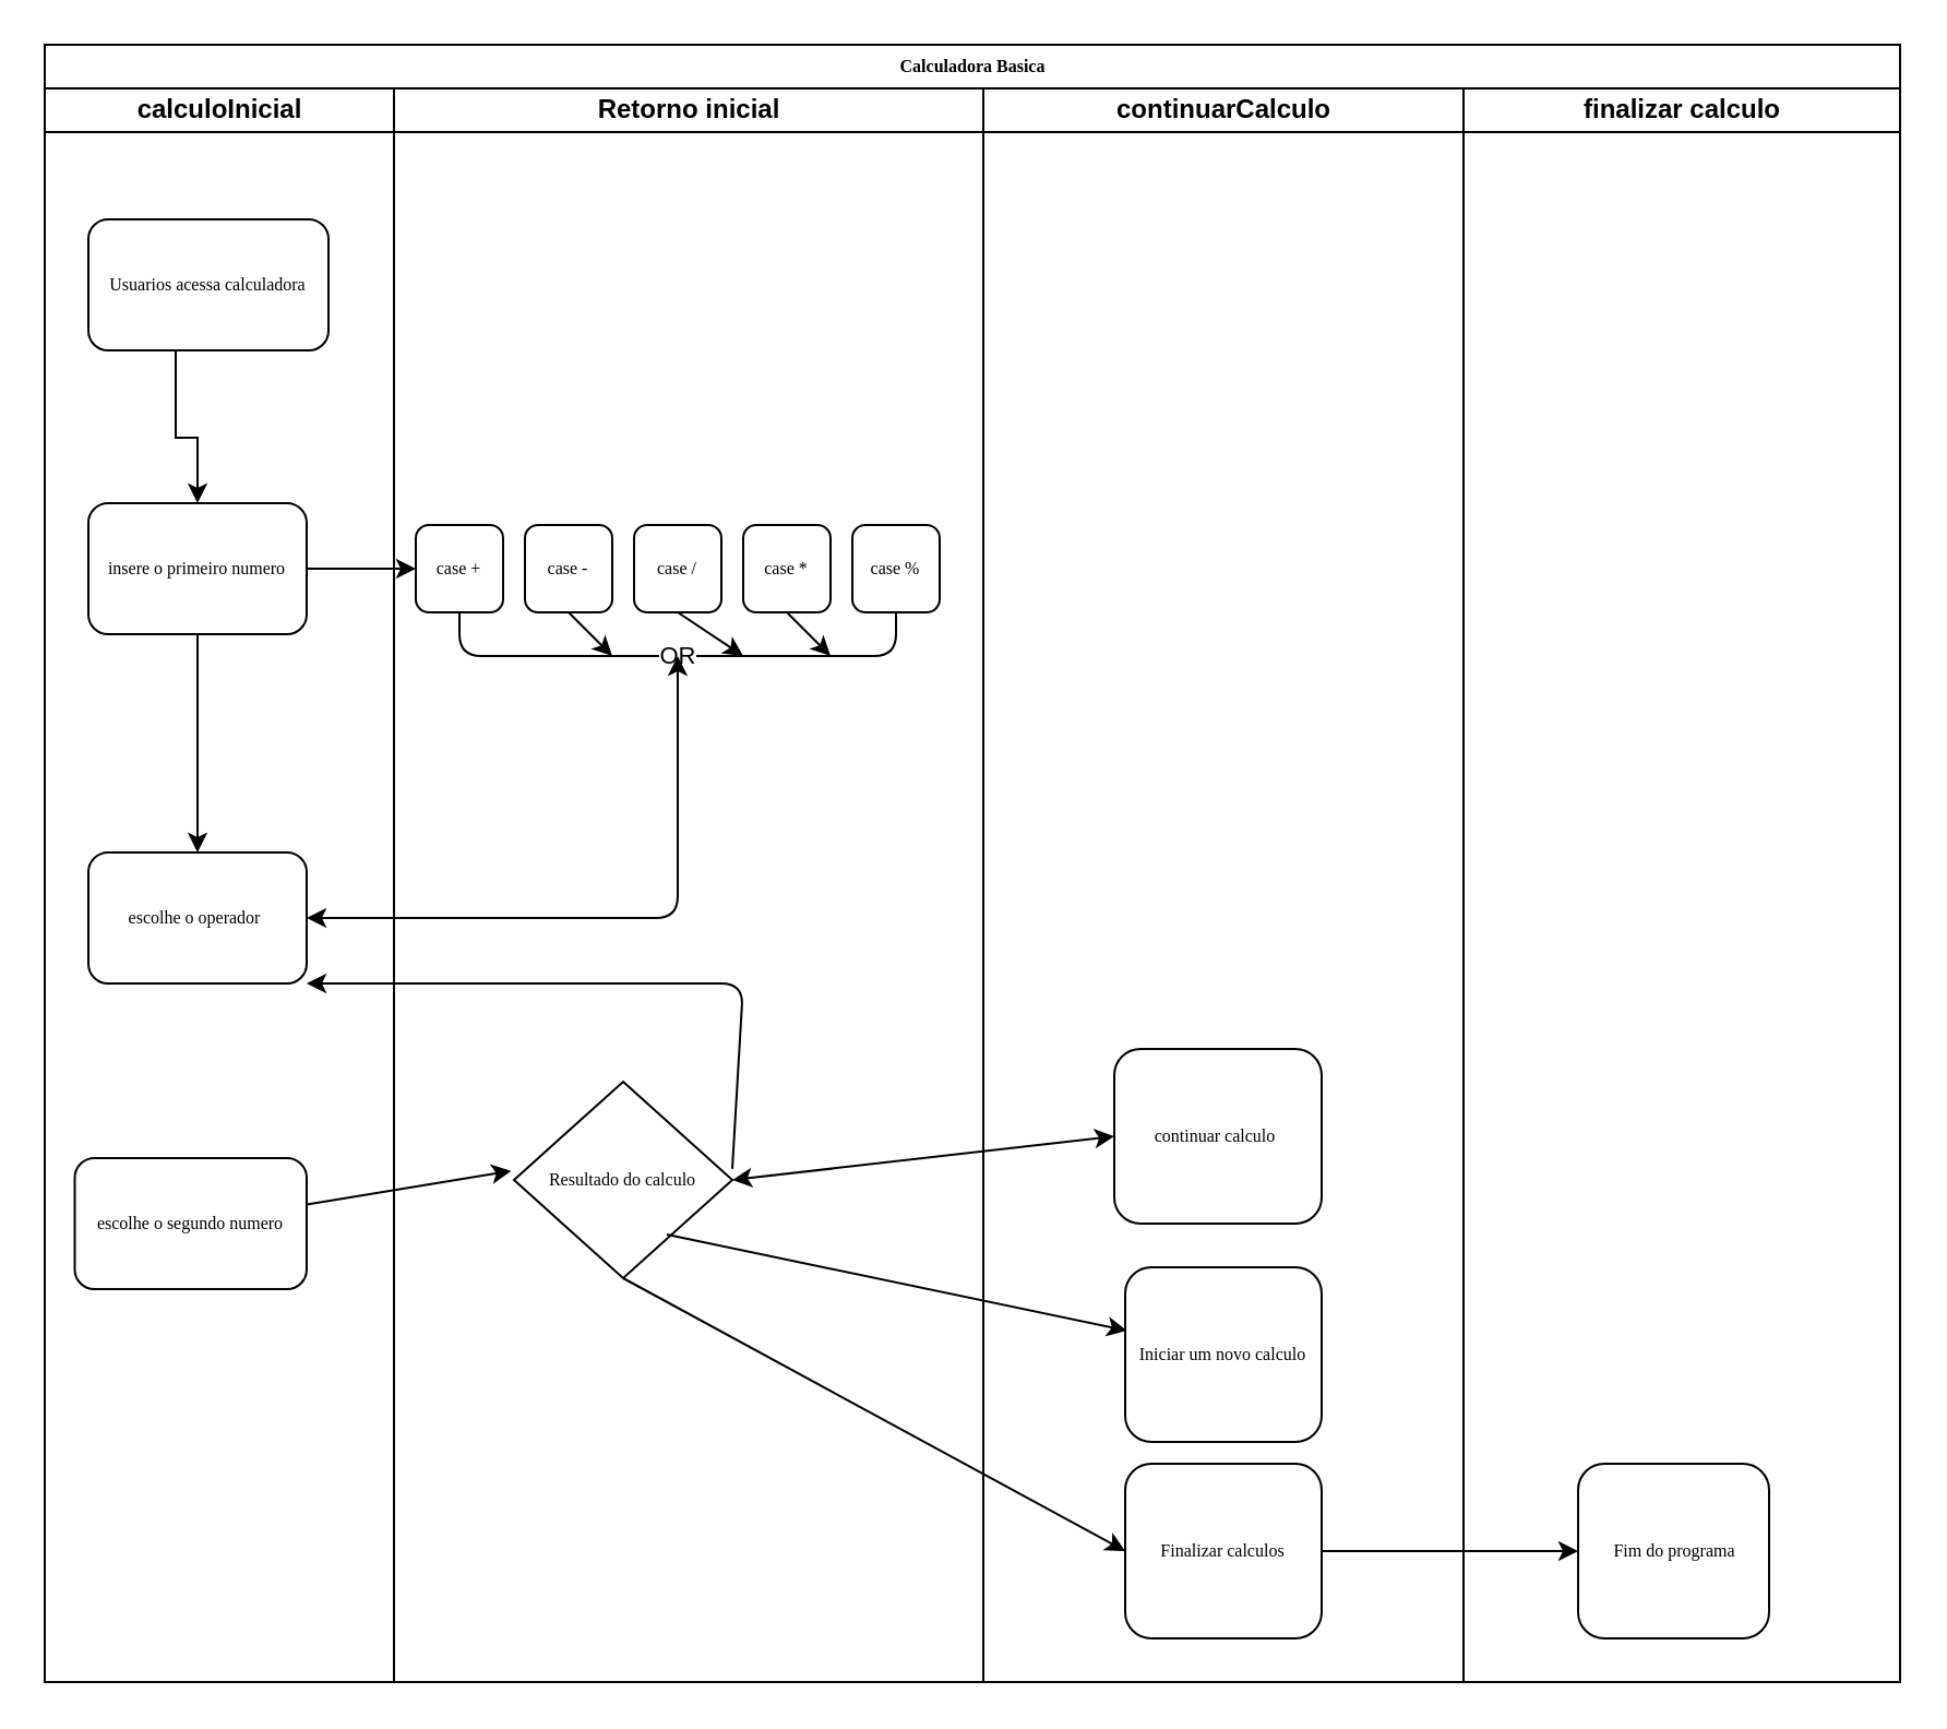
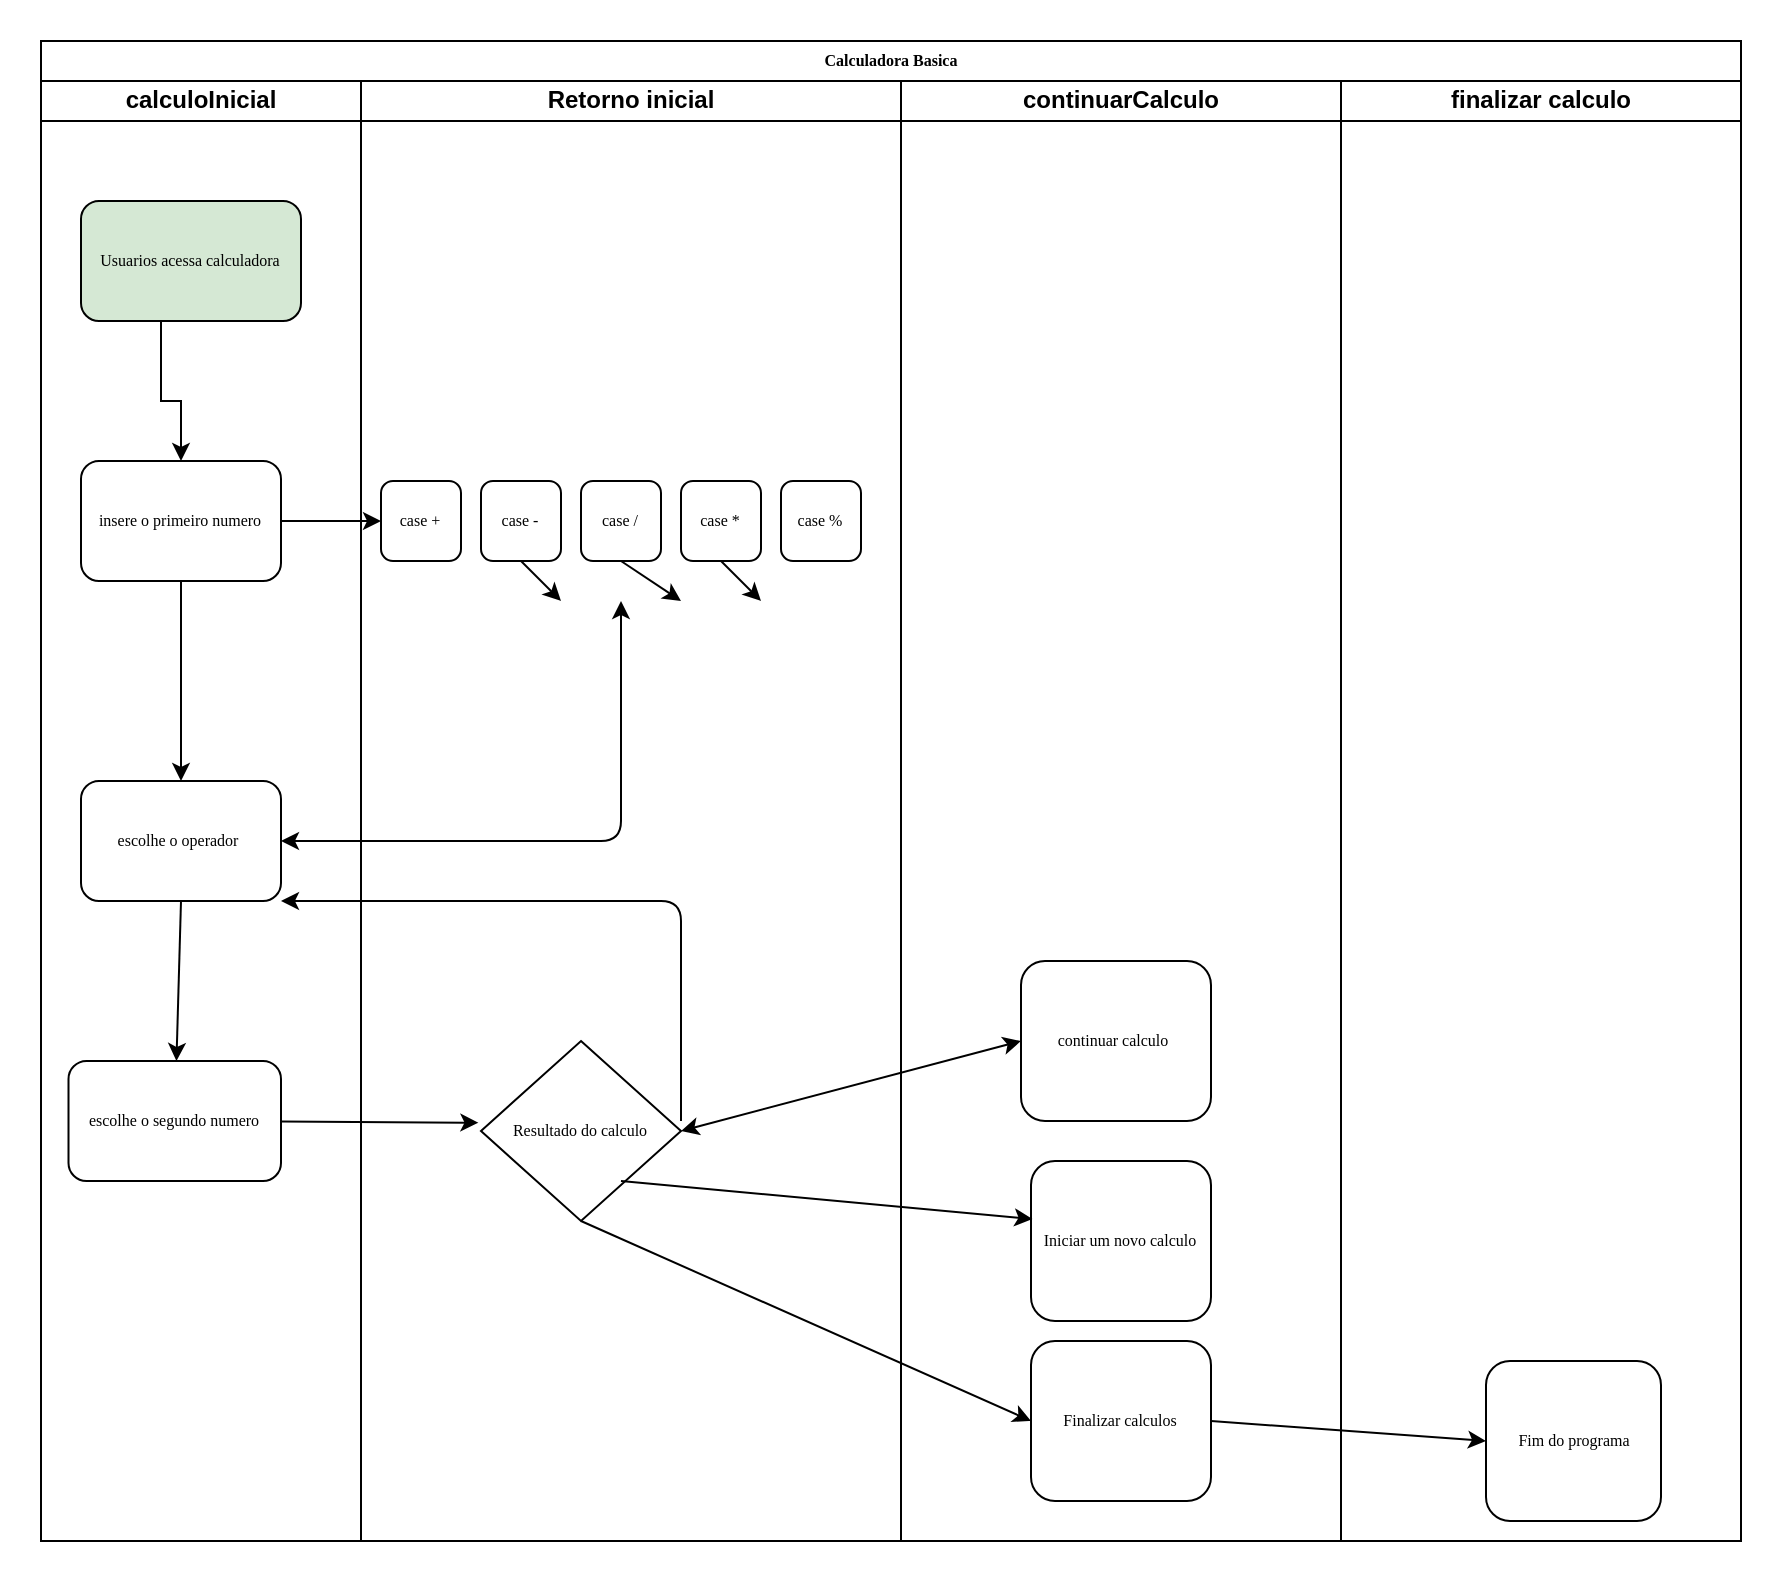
- <mxCell id="9" value="Usuarios acessa calculadora" style="rounded=1;whiteSpace=wrap;html=1;shadow=0;labelBackgroundColor=none;strokeWidth=1;fontFamily=Verdana;fontSize=8;align=center;" parent="7" vertex="1"><mxGeometry x="20" y="60" width="110" height="60" as="geometry" /></mxCell>
+ <mxCell id="9" value="Usuarios acessa calculadora" style="rounded=1;whiteSpace=wrap;html=1;shadow=0;labelBackgroundColor=none;strokeWidth=1;fontFamily=Verdana;fontSize=8;align=center;fillColor=#d5e8d4;" parent="7" vertex="1"><mxGeometry x="20" y="60" width="110" height="60" as="geometry" /></mxCell>
- <mxCell id="22" value="OR" style="endArrow=none;html=1;elbow=vertical;exitX=0.5;exitY=1;exitDx=0;exitDy=0;entryX=0.5;entryY=1;entryDx=0;entryDy=0;" parent="15" source="16" target="20" edge="1"><mxGeometry width="50" height="50" relative="1" as="geometry"><mxPoint x="30" y="270" as="sourcePoint" /><mxPoint x="240" y="260" as="targetPoint" /><Array as="points"><mxPoint x="30" y="260" /><mxPoint x="70" y="260" /><mxPoint x="230" y="260" /></Array></mxGeometry></mxCell>
+ <mxCell id="12" style="edgeStyle=none;html=1;exitX=0.5;exitY=1;exitDx=0;exitDy=0;elbow=vertical;" parent="7" source="13" target="14" edge="1"><mxGeometry relative="1" as="geometry" /></mxCell>
- <mxCell id="21" value="Resultado do calculo" style="rhombus;whiteSpace=wrap;html=1;rounded=0;shadow=0;labelBackgroundColor=none;strokeWidth=1;fontFamily=Verdana;fontSize=8;align=center;" parent="15" vertex="1"><mxGeometry x="55" y="455" width="100" height="90" as="geometry" /></mxCell>
+ <mxCell id="21" value="Resultado do calculo" style="rhombus;whiteSpace=wrap;html=1;rounded=0;shadow=0;labelBackgroundColor=none;strokeWidth=1;fontFamily=Verdana;fontSize=8;align=center;" parent="15" vertex="1"><mxGeometry x="60" y="480" width="100" height="90" as="geometry" /></mxCell>
- <mxCell id="28" value="Fim do programa" style="rounded=1;whiteSpace=wrap;html=1;shadow=0;labelBackgroundColor=none;strokeWidth=1;fontFamily=Verdana;fontSize=8;align=center;" parent="27" vertex="1"><mxGeometry x="52.5" y="630" width="87.5" height="80" as="geometry" /></mxCell>
+ <mxCell id="28" value="Fim do programa" style="rounded=1;whiteSpace=wrap;html=1;shadow=0;labelBackgroundColor=none;strokeWidth=1;fontFamily=Verdana;fontSize=8;align=center;" parent="27" vertex="1"><mxGeometry x="72.5" y="640" width="87.5" height="80" as="geometry" /></mxCell>
